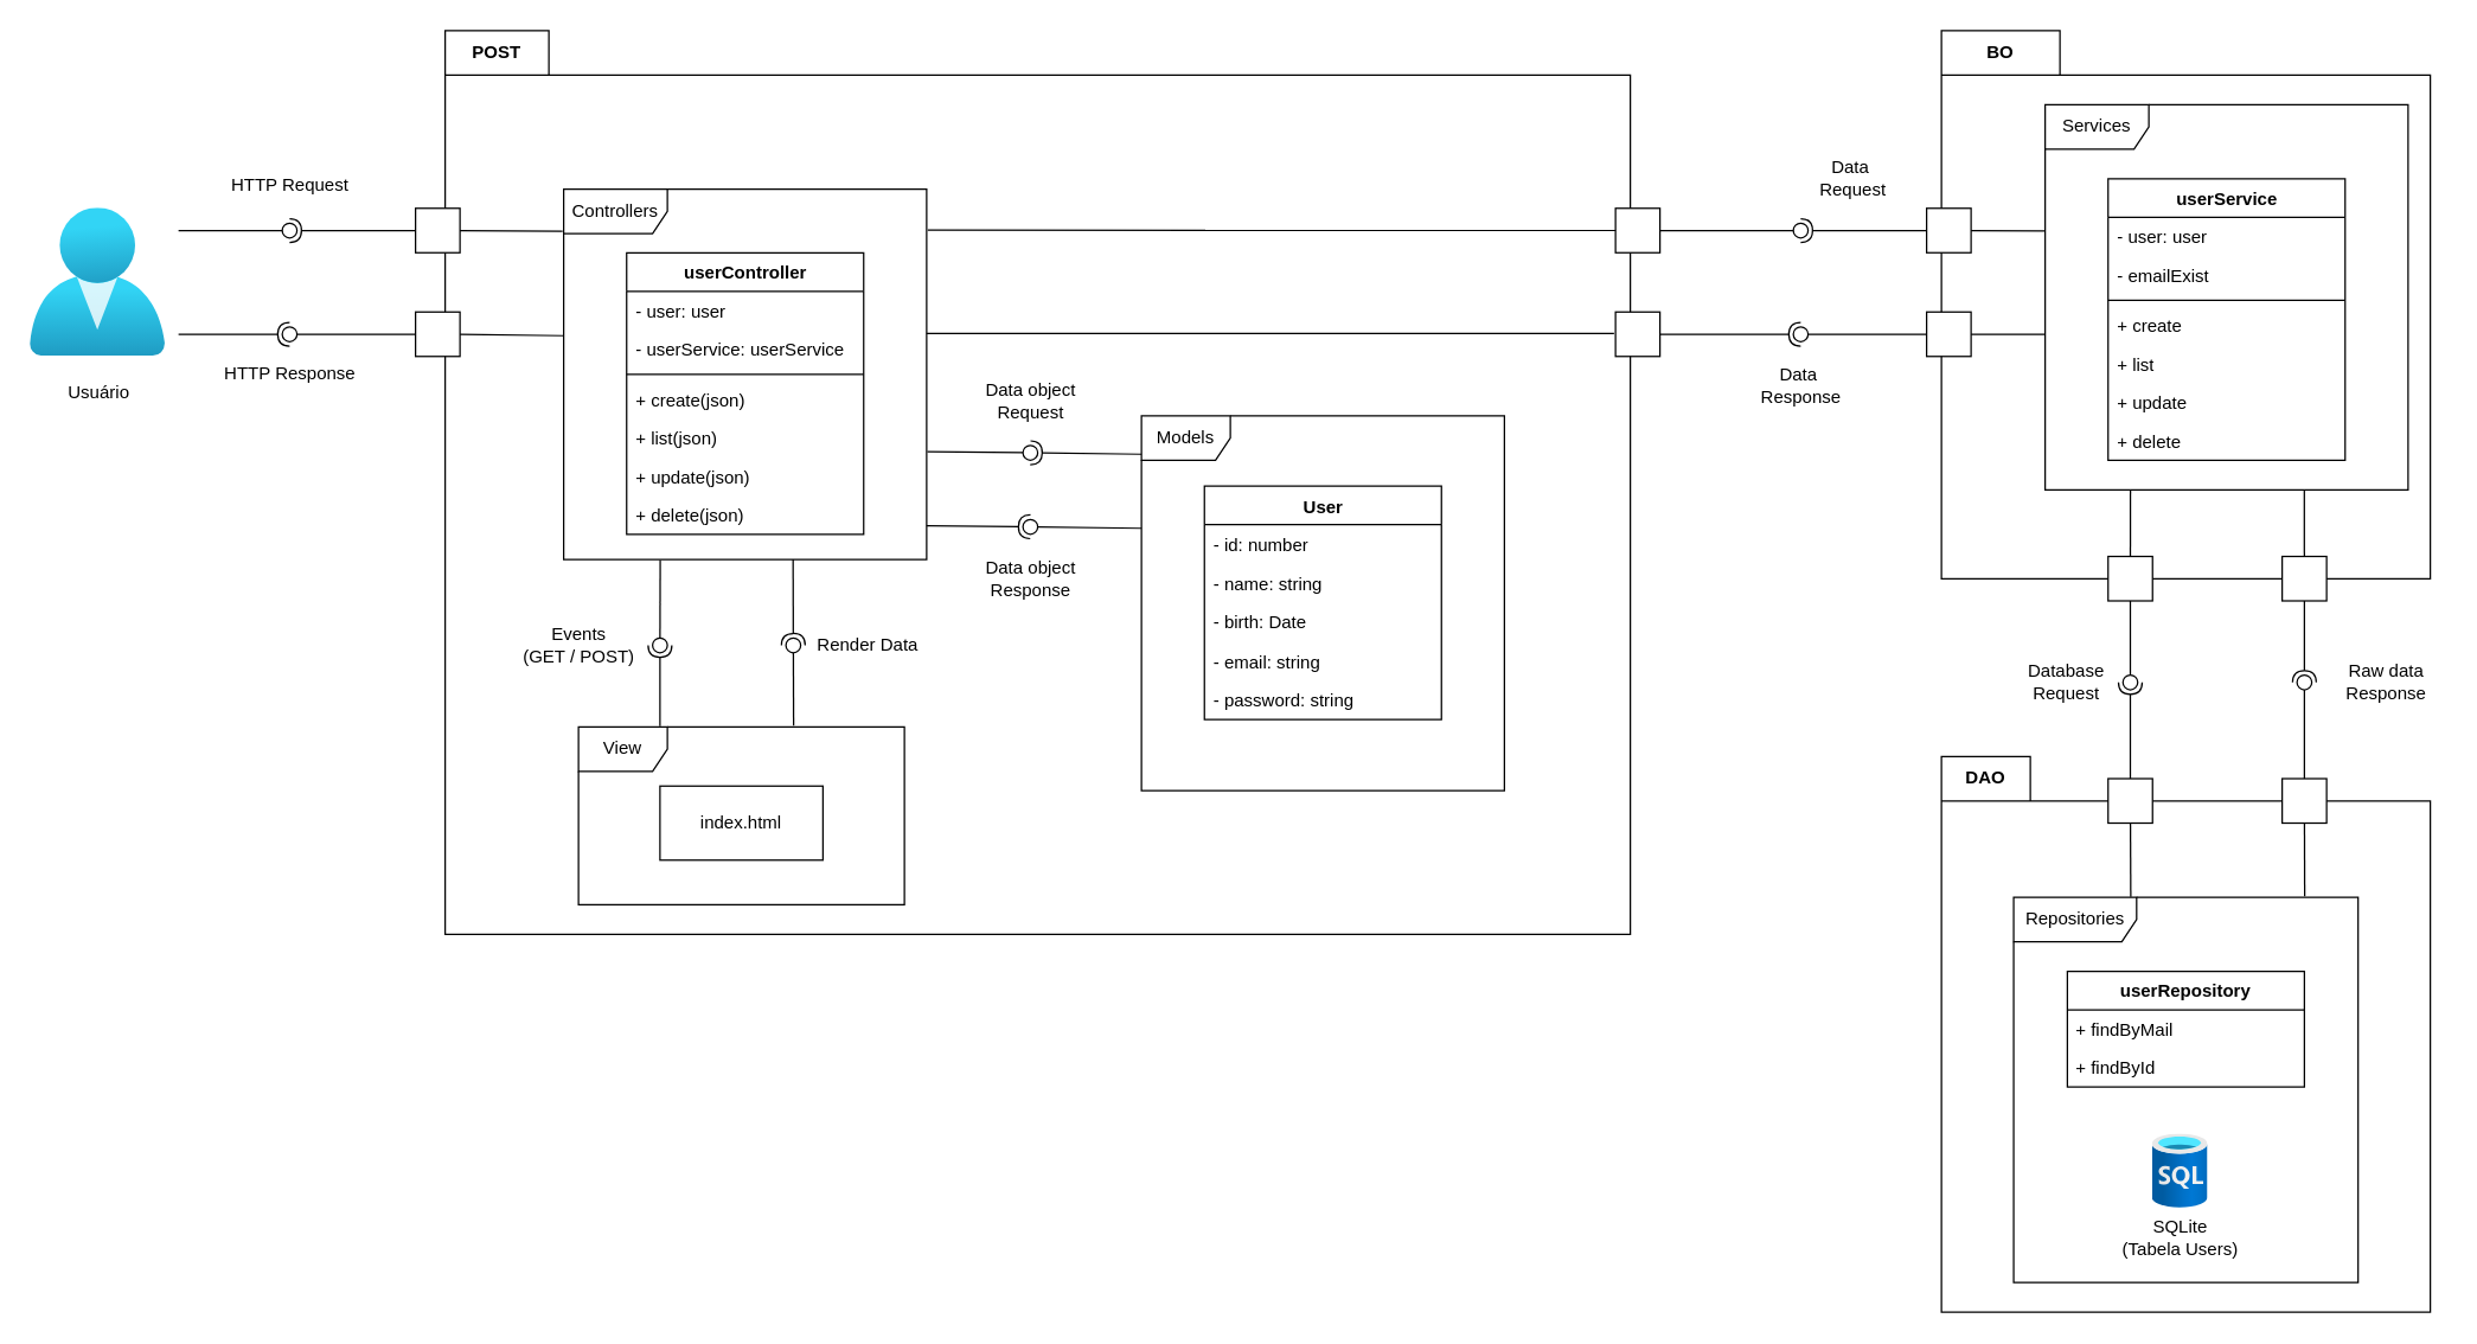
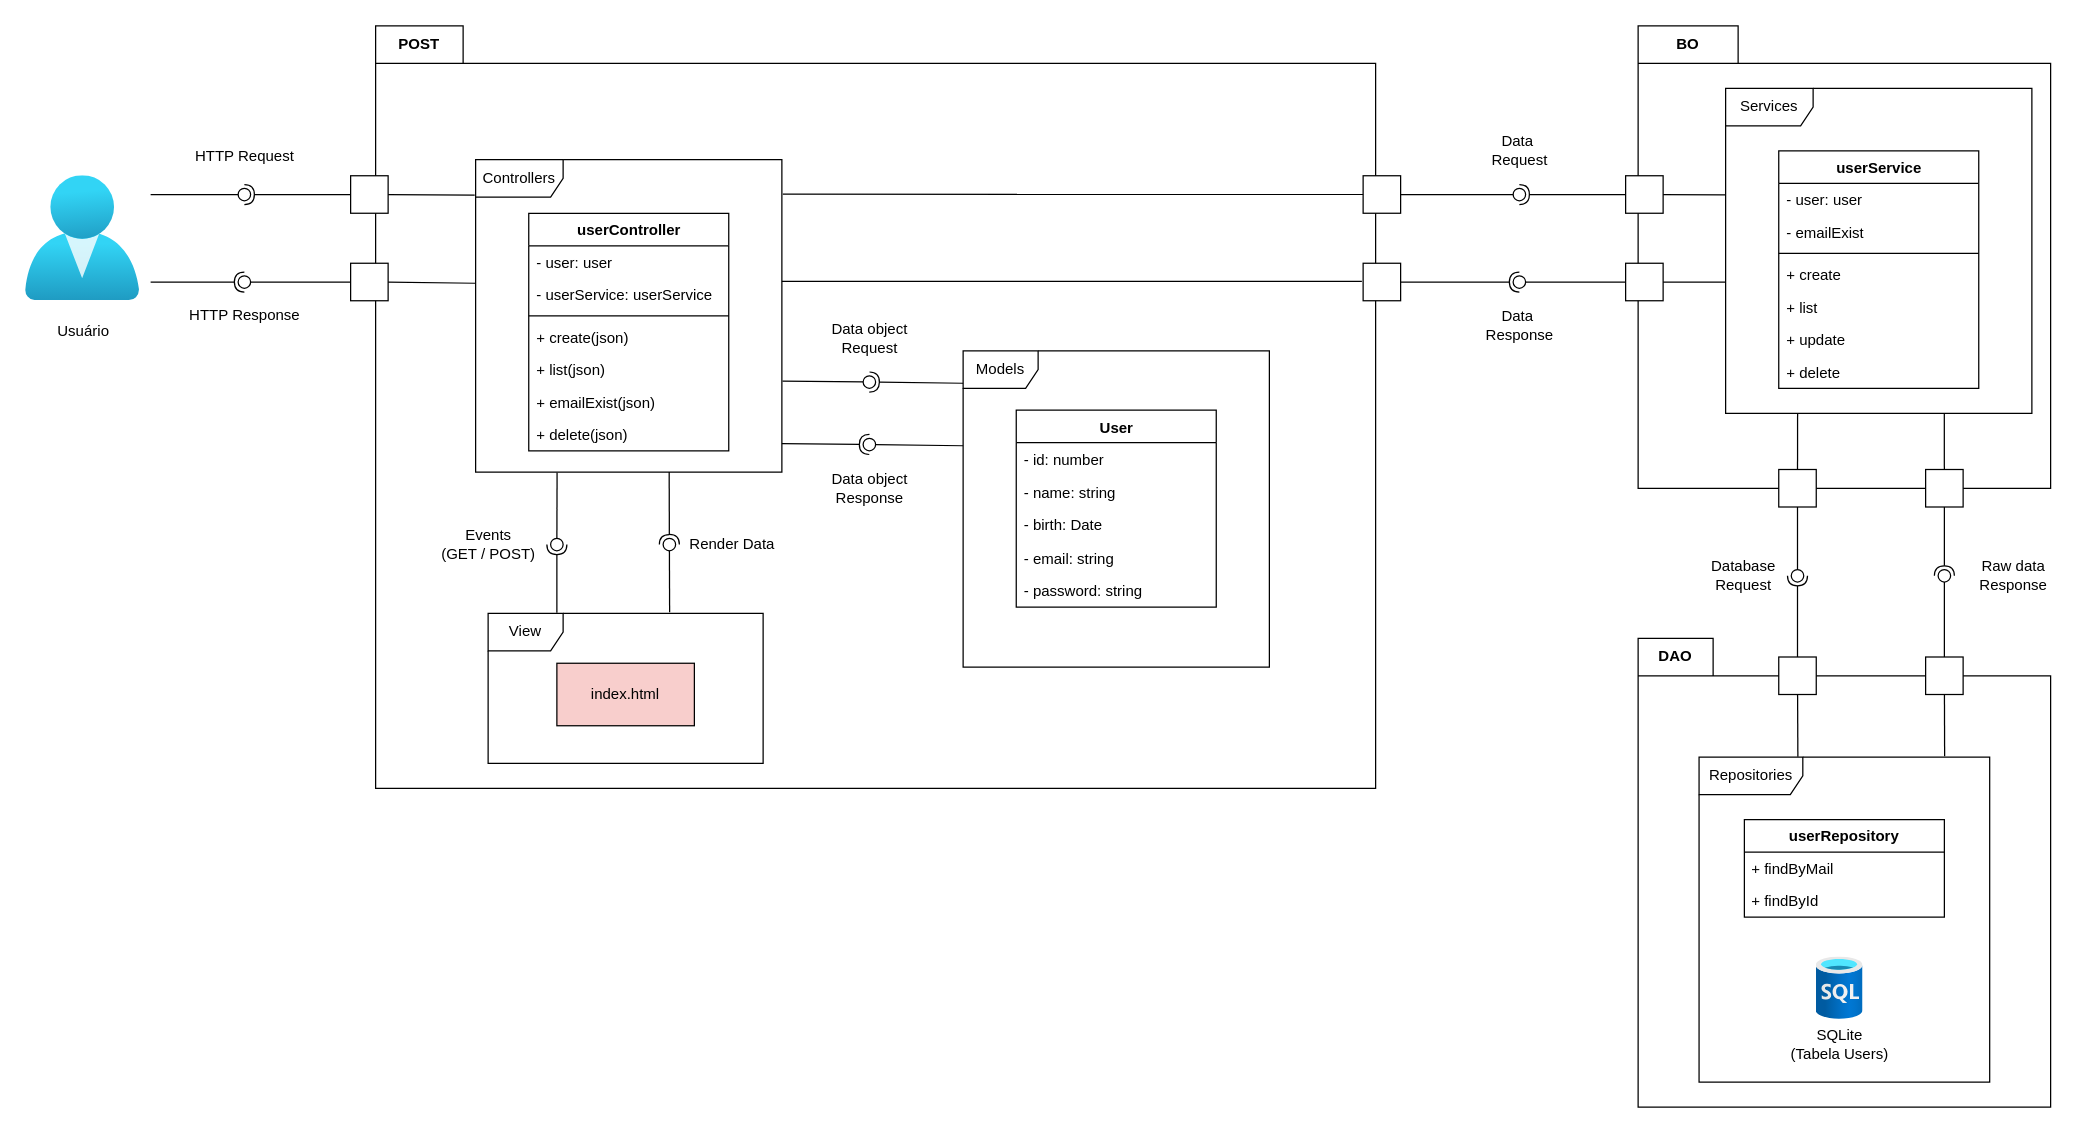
- <mxCell id="102" value="&lt;div&gt;&lt;span style=&quot;background-color: transparent; color: light-dark(rgb(0, 0, 0), rgb(255, 255, 255));&quot;&gt;Data&amp;nbsp;&lt;/span&gt;&lt;/div&gt;&lt;div&gt;&lt;span style=&quot;background-color: transparent; color: light-dark(rgb(0, 0, 0), rgb(255, 255, 255));&quot;&gt;Request&lt;/span&gt;&lt;/div&gt;" style="text;html=1;align=center;verticalAlign=middle;resizable=0;points=[];autosize=1;strokeColor=none;fillColor=none;" parent="1" vertex="1"><mxGeometry x="1215" y="100" width="70" height="40" as="geometry" /></mxCell>
+ <mxCell id="102" value="&lt;div&gt;&lt;span style=&quot;background-color: transparent; color: light-dark(rgb(0, 0, 0), rgb(255, 255, 255));&quot;&gt;Data&amp;nbsp;&lt;/span&gt;&lt;/div&gt;&lt;div&gt;&lt;span style=&quot;background-color: transparent; color: light-dark(rgb(0, 0, 0), rgb(255, 255, 255));&quot;&gt;Request&lt;/span&gt;&lt;/div&gt;" style="text;html=1;align=center;verticalAlign=middle;resizable=0;points=[];autosize=1;strokeColor=none;fillColor=none;" parent="1" vertex="1"><mxGeometry x="1180" y="100" width="70" height="40" as="geometry" /></mxCell>
- <mxCell id="16" value="+ update(json)" style="text;strokeColor=none;fillColor=none;align=left;verticalAlign=top;spacingLeft=4;spacingRight=4;overflow=hidden;rotatable=0;points=[[0,0.5],[1,0.5]];portConstraint=eastwest;whiteSpace=wrap;html=1;" parent="10" vertex="1"><mxGeometry y="138" width="160" height="26" as="geometry" /></mxCell>
+ <mxCell id="16" value="+ emailExist(json)" style="text;strokeColor=none;fillColor=none;align=left;verticalAlign=top;spacingLeft=4;spacingRight=4;overflow=hidden;rotatable=0;points=[[0,0.5],[1,0.5]];portConstraint=eastwest;whiteSpace=wrap;html=1;" parent="10" vertex="1"><mxGeometry y="138" width="160" height="26" as="geometry" /></mxCell>
- <mxCell id="7" value="index.html" style="html=1;whiteSpace=wrap;" parent="5" vertex="1"><mxGeometry x="55" y="40" width="110" height="50" as="geometry" /></mxCell>
+ <mxCell id="7" value="index.html" style="html=1;whiteSpace=wrap;fillColor=#f8cecc;" parent="5" vertex="1"><mxGeometry x="55" y="40" width="110" height="50" as="geometry" /></mxCell>
